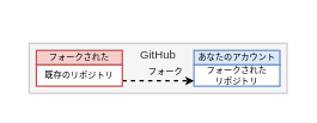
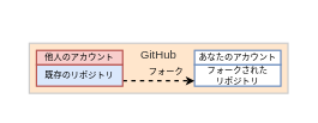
- <mxCell id="8" value="フォークされた" style="rounded=0;whiteSpace=wrap;html=1;strokeWidth=2;labelPosition=center;verticalLabelPosition=middle;align=center;verticalAlign=middle;horizontal=1;fillColor=#F8CECC;strokeColor=#b85450;" parent="1" vertex="1"><mxGeometry x="50" y="70" width="120" height="20" as="geometry" /></mxCell>
+ <mxCell id="8" value="他人のアカウント" style="rounded=0;whiteSpace=wrap;html=1;strokeWidth=2;labelPosition=center;verticalLabelPosition=middle;align=center;verticalAlign=middle;horizontal=1;fillColor=#F8CECC;strokeColor=#b85450;" parent="1" vertex="1"><mxGeometry x="50" y="70" width="120" height="20" as="geometry" /></mxCell>
- <mxCell id="9" value="あなたのアカウント" style="rounded=0;whiteSpace=wrap;html=1;strokeWidth=2;labelPosition=center;verticalLabelPosition=middle;align=center;verticalAlign=middle;horizontal=1;fillColor=#dae8fc;strokeColor=#6c8ebf;" parent="1" vertex="1"><mxGeometry x="270" y="70" width="120" height="20" as="geometry" /></mxCell>
+ <mxCell id="9" value="あなたのアカウント" style="rounded=0;whiteSpace=wrap;html=1;strokeWidth=2;labelPosition=center;verticalLabelPosition=middle;align=center;verticalAlign=middle;horizontal=1;fillColor=#ffffff;strokeColor=#6c8ebf;" parent="1" vertex="1"><mxGeometry x="270" y="70" width="120" height="20" as="geometry" /></mxCell>
- <mxCell id="3" value="GitHub" style="rounded=0;whiteSpace=wrap;html=1;strokeWidth=2;fontSize=16;fillColor=#f5f5f5;strokeColor=#CCCCCC;fontColor=#333333;verticalAlign=top;" parent="1" vertex="1"><mxGeometry x="40" y="60" width="360" height="70" as="geometry" /></mxCell>
+ <mxCell id="3" value="GitHub" style="rounded=0;whiteSpace=wrap;html=1;strokeWidth=2;fontSize=16;fillColor=#ffe6cc;strokeColor=#CCCCCC;fontColor=#333333;verticalAlign=top;" parent="1" vertex="1"><mxGeometry x="40" y="60" width="360" height="70" as="geometry" /></mxCell>
- <mxCell id="6" value="既存のリポジトリ" style="rounded=0;whiteSpace=wrap;html=1;strokeWidth=2;labelPosition=center;verticalLabelPosition=middle;align=center;verticalAlign=middle;horizontal=1;fillColor=#ffffff;strokeColor=#b85450;" parent="1" vertex="1"><mxGeometry x="50" y="90" width="120" height="30" as="geometry" /></mxCell>
+ <mxCell id="6" value="既存のリポジトリ" style="rounded=0;whiteSpace=wrap;html=1;strokeWidth=2;labelPosition=center;verticalLabelPosition=middle;align=center;verticalAlign=middle;horizontal=1;fillColor=#dae8fc;strokeColor=#b85450;" parent="1" vertex="1"><mxGeometry x="50" y="90" width="120" height="30" as="geometry" /></mxCell>
